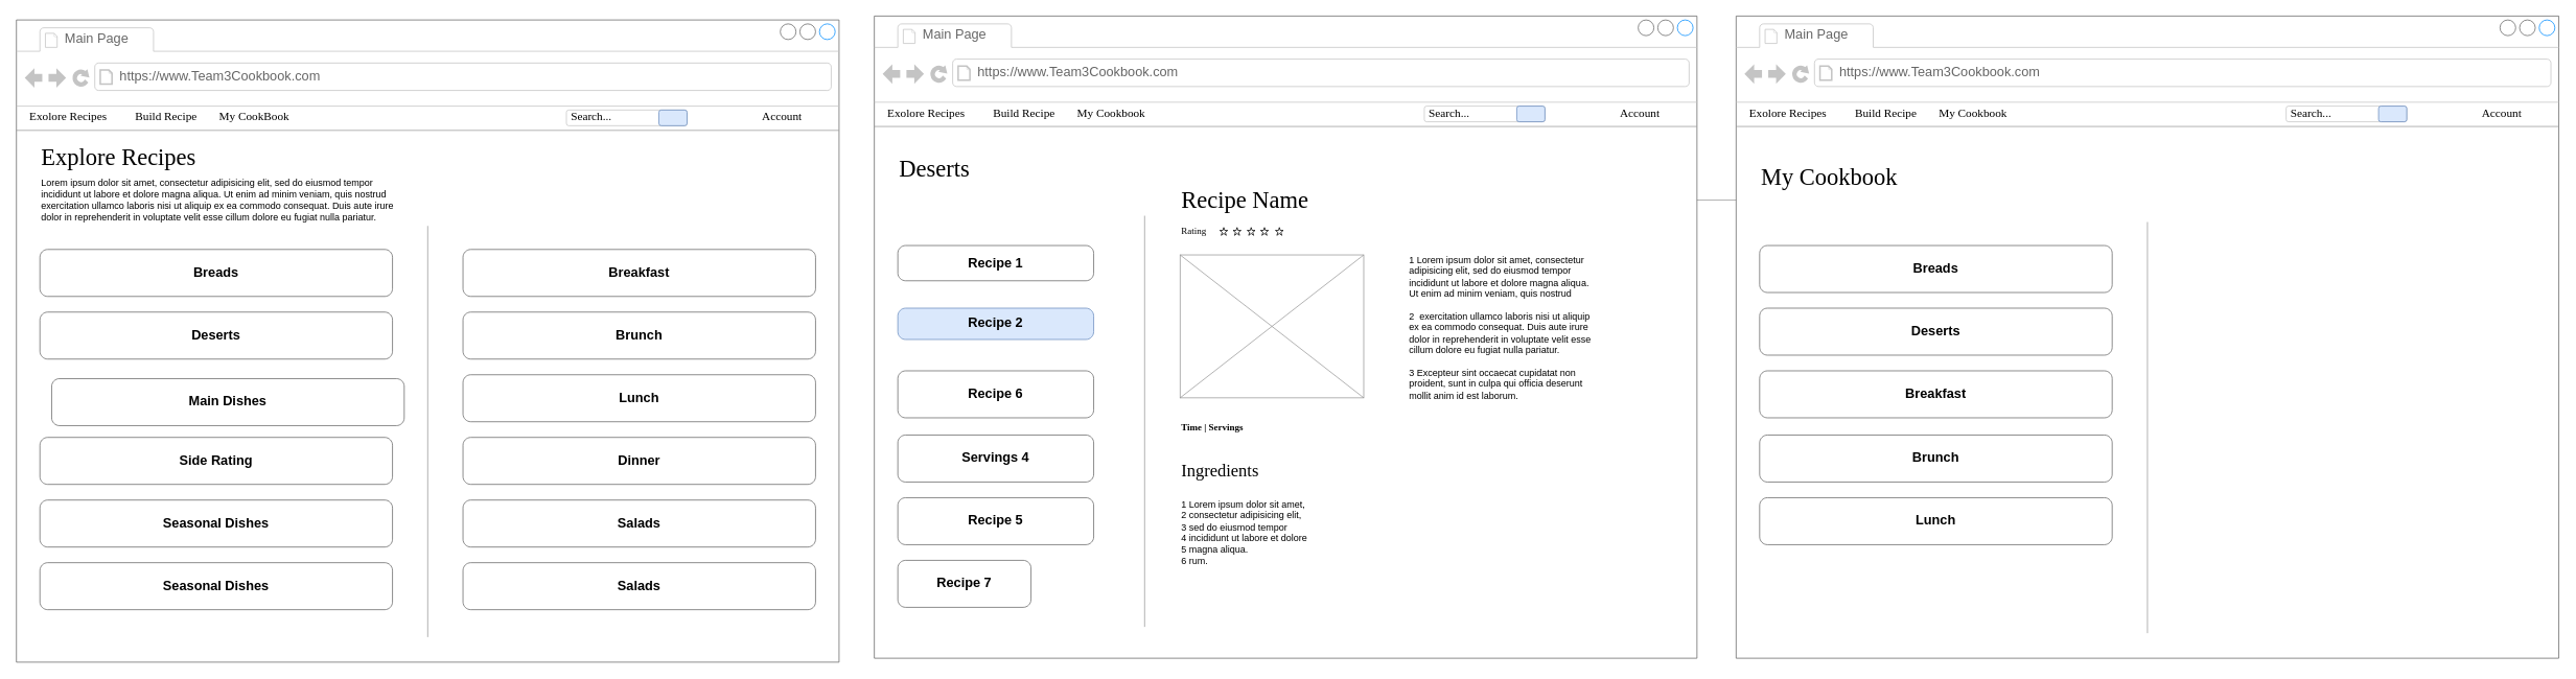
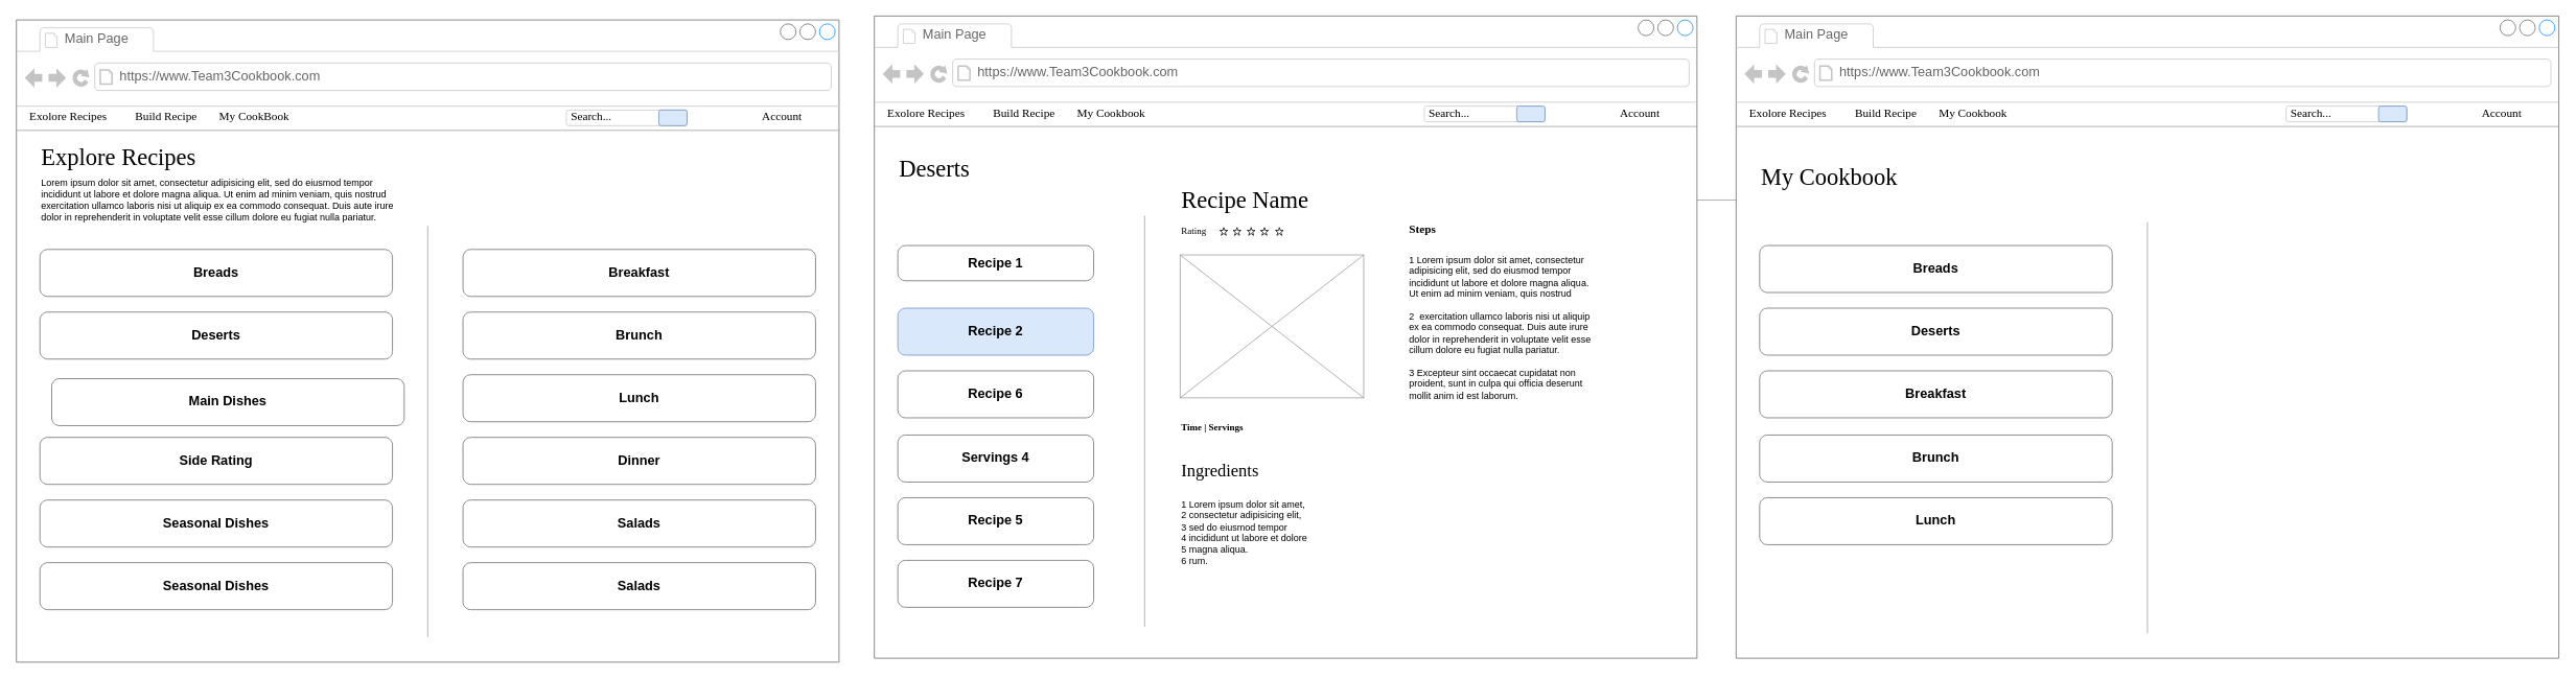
+ <mxCell id="59" value="&lt;b&gt;Steps&lt;/b&gt;" style="text;html=1;points=[];align=left;verticalAlign=top;spacingTop=-4;fontSize=15;fontFamily=Verdana;fontColor=default;" vertex="1" parent="29"><mxGeometry x="681" y="260" width="170" height="30" as="geometry" /></mxCell>
- <mxCell id="43" value="&lt;b&gt;Recipe&amp;nbsp;2&lt;/b&gt;" style="strokeWidth=1;shadow=0;dashed=0;align=center;html=1;shape=mxgraph.mockup.buttons.button;strokeColor=#6c8ebf;mainText=;buttonStyle=round;fontSize=17;fontStyle=0;fillColor=#dae8fc;whiteSpace=wrap;rounded=0;labelBackgroundColor=none;fontColor=default;" parent="29" vertex="1"><mxGeometry x="30" y="373" width="250" height="40" as="geometry" /></mxCell>
+ <mxCell id="43" value="&lt;b&gt;Recipe&amp;nbsp;2&lt;/b&gt;" style="strokeWidth=1;shadow=0;dashed=0;align=center;html=1;shape=mxgraph.mockup.buttons.button;strokeColor=#6c8ebf;mainText=;buttonStyle=round;fontSize=17;fontStyle=0;fillColor=#dae8fc;whiteSpace=wrap;rounded=0;labelBackgroundColor=none;fontColor=default;" parent="29" vertex="1"><mxGeometry x="30" y="373" width="250" height="60" as="geometry" /></mxCell>
- <mxCell id="47" value="&lt;b&gt;Recipe&amp;nbsp;7&lt;/b&gt;" style="strokeWidth=1;shadow=0;dashed=0;align=center;html=1;shape=mxgraph.mockup.buttons.button;strokeColor=#666666;mainText=;buttonStyle=round;fontSize=17;fontStyle=0;fillColor=none;whiteSpace=wrap;rounded=0;labelBackgroundColor=none;fontColor=default;" vertex="1" parent="29"><mxGeometry x="30" y="695" width="170" height="60" as="geometry" /></mxCell>
+ <mxCell id="47" value="&lt;b&gt;Recipe&amp;nbsp;7&lt;/b&gt;" style="strokeWidth=1;shadow=0;dashed=0;align=center;html=1;shape=mxgraph.mockup.buttons.button;strokeColor=#666666;mainText=;buttonStyle=round;fontSize=17;fontStyle=0;fillColor=none;whiteSpace=wrap;rounded=0;labelBackgroundColor=none;fontColor=default;" vertex="1" parent="29"><mxGeometry x="30" y="695" width="250" height="60" as="geometry" /></mxCell>
